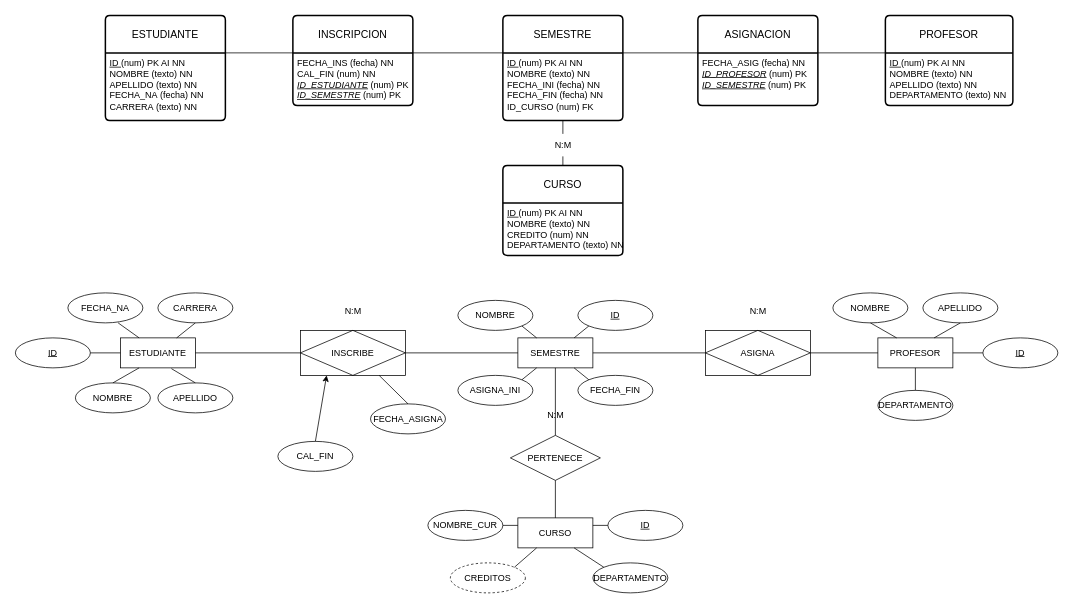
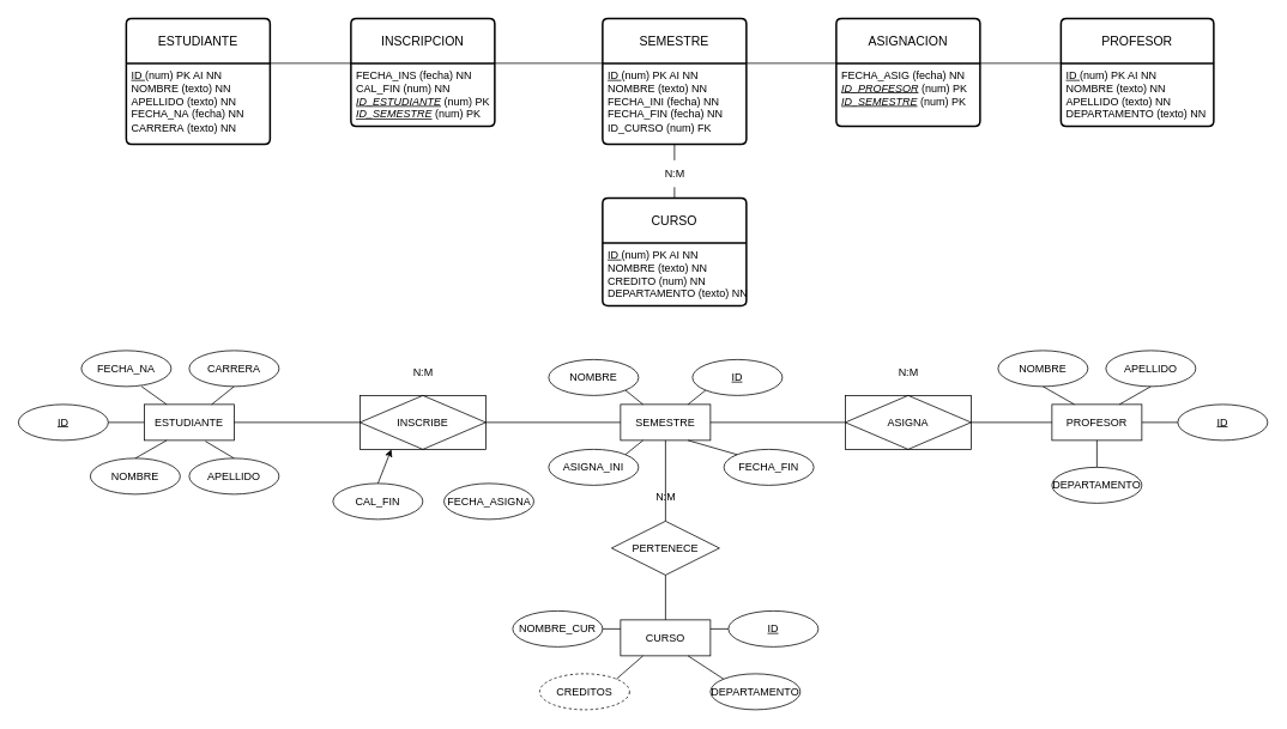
- <mxCell id="37" value="" style="endArrow=none;html=1;rounded=0;exitX=0.75;exitY=1;exitDx=0;exitDy=0;entryX=0.5;entryY=0;entryDx=0;entryDy=0;" parent="1" source="3" target="12" edge="1"><mxGeometry relative="1" as="geometry"><mxPoint x="270" y="480" as="sourcePoint" /><mxPoint x="410" y="480" as="targetPoint" /></mxGeometry></mxCell>
- <mxCell id="18" value="FECHA_FIN" style="ellipse;whiteSpace=wrap;html=1;align=center;" parent="1" vertex="1"><mxGeometry x="770" y="500" width="100" height="40" as="geometry" /></mxCell>
+ <mxCell id="18" value="FECHA_FIN" style="ellipse;whiteSpace=wrap;html=1;align=center;" parent="1" vertex="1"><mxGeometry x="805" y="500" width="100" height="40" as="geometry" /></mxCell>
- <mxCell id="13" value="CAL_FIN" style="ellipse;whiteSpace=wrap;html=1;align=center;" parent="1" vertex="1"><mxGeometry x="370" y="588" width="100" height="40" as="geometry" /></mxCell>
+ <mxCell id="13" value="CAL_FIN" style="ellipse;whiteSpace=wrap;html=1;align=center;" parent="1" vertex="1"><mxGeometry x="370" y="538" width="100" height="40" as="geometry" /></mxCell>
